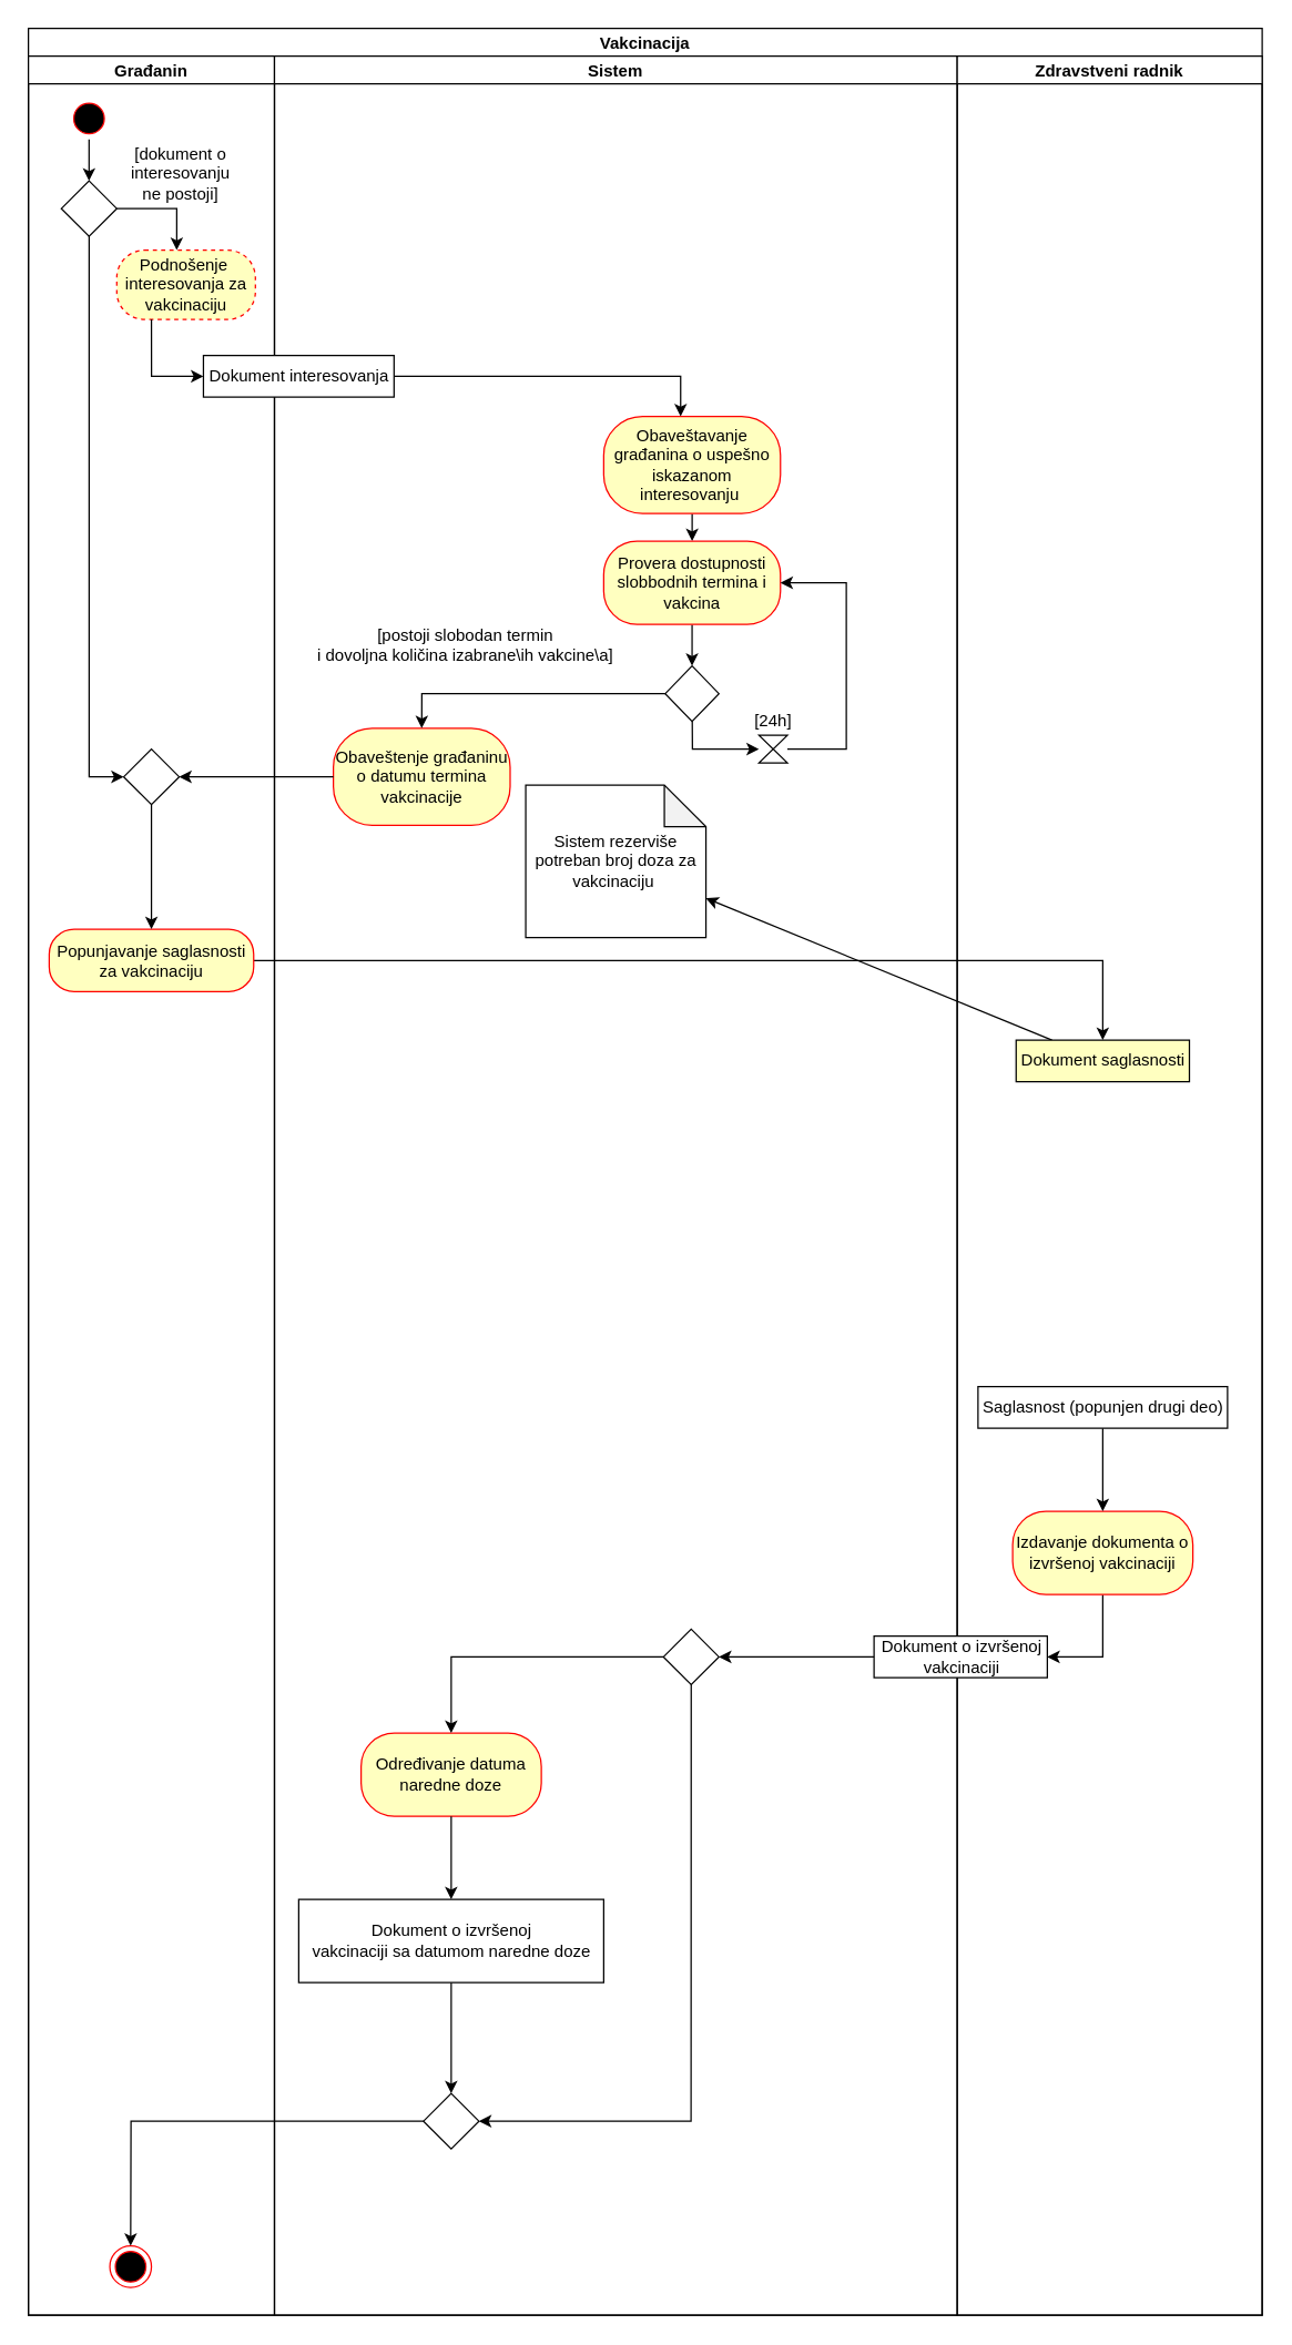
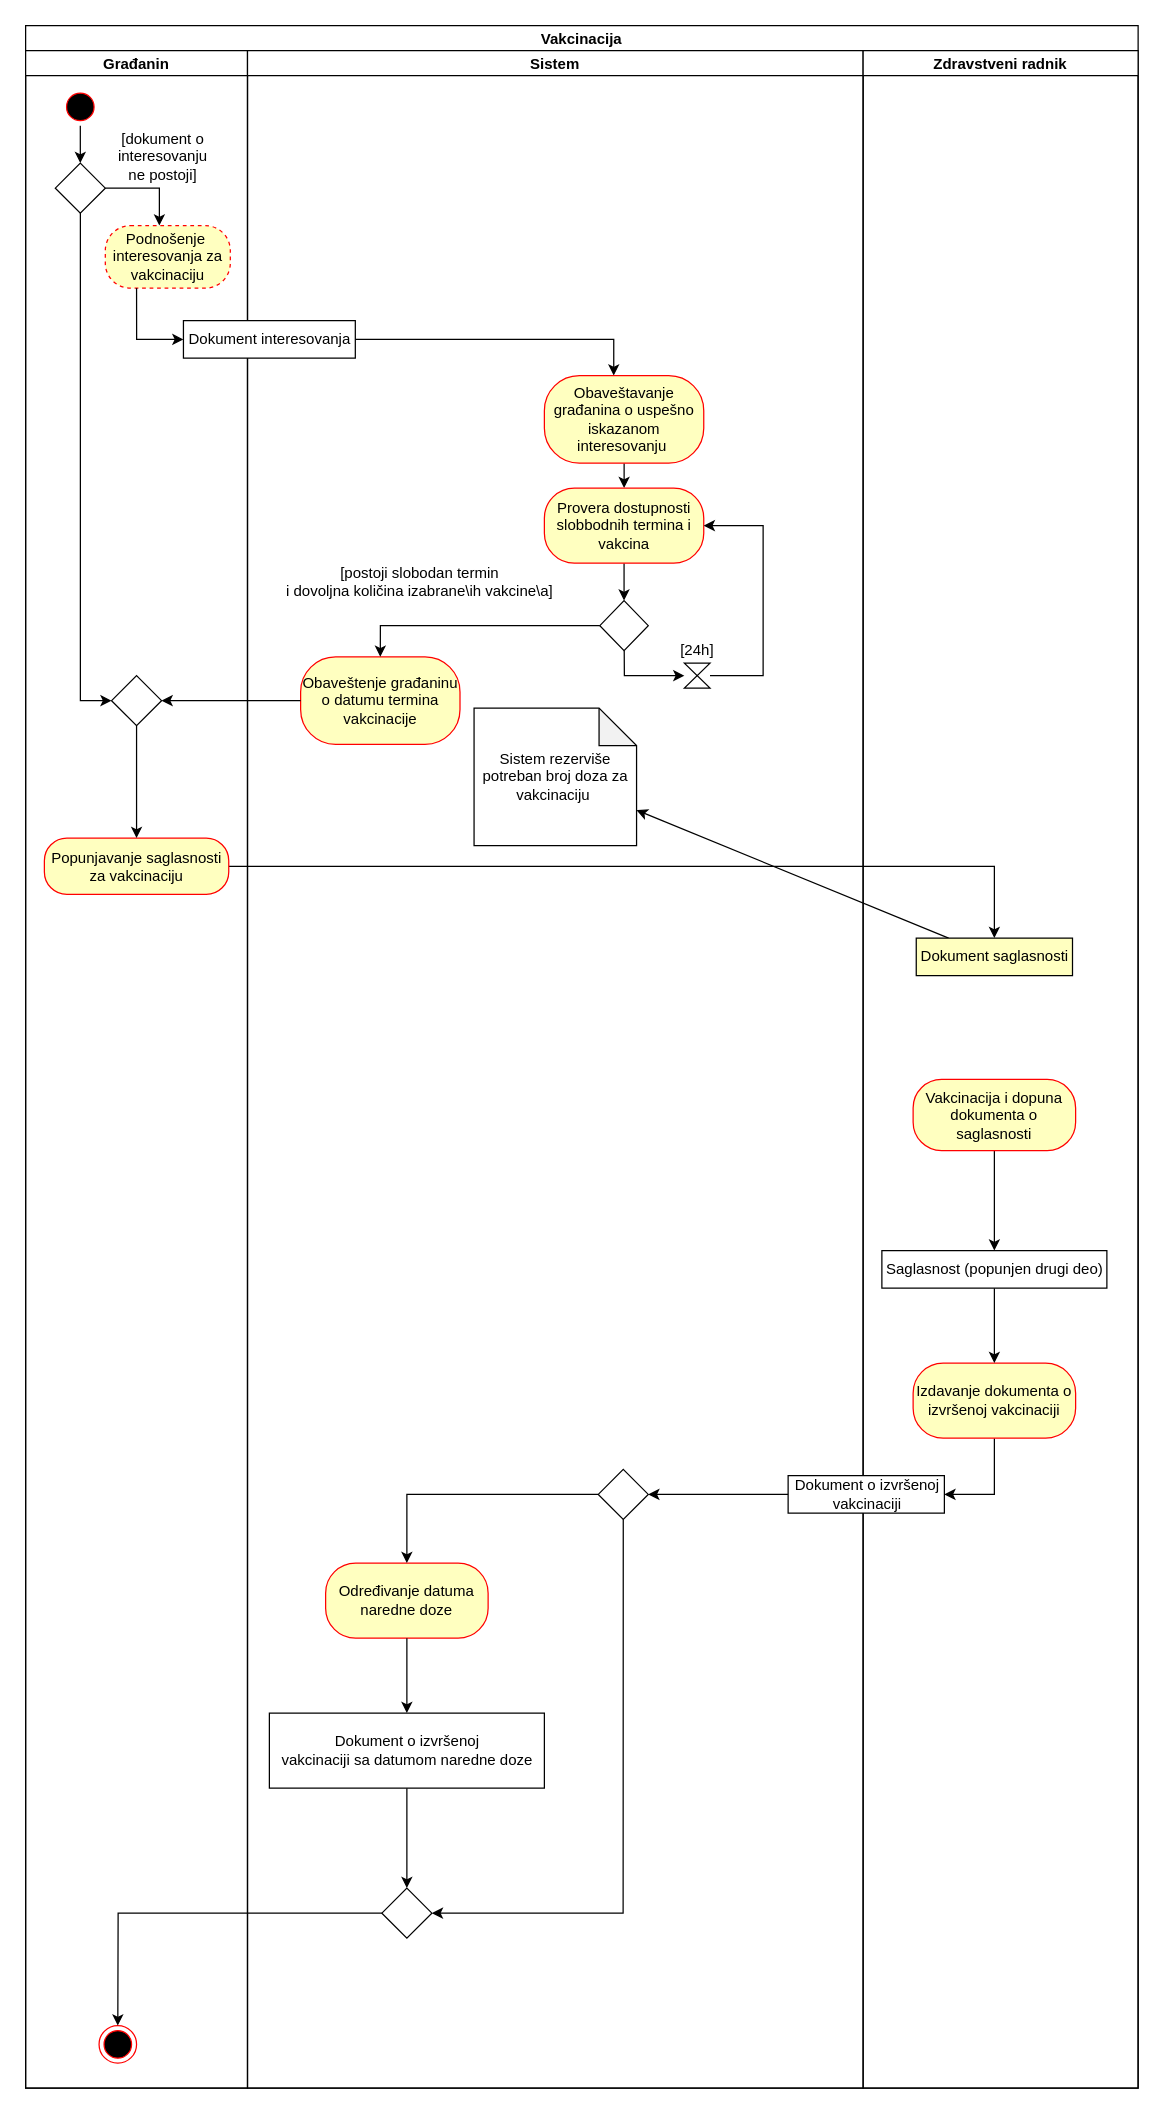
+ <mxCell id="49" value="Vakcinacija i dopuna dokumenta o saglasnosti" style="rounded=1;whiteSpace=wrap;html=1;arcSize=40;fontColor=#000000;fillColor=#ffffc0;strokeColor=#ff0000;" parent="42" vertex="1"><mxGeometry x="40" y="823" width="130" height="57" as="geometry" /></mxCell>
+ <mxCell id="48" style="edgeStyle=none;rounded=0;orthogonalLoop=1;jettySize=auto;html=1;entryX=0.5;entryY=0;entryDx=0;entryDy=0;" parent="42" source="49" target="51" edge="1"><mxGeometry relative="1" as="geometry"><mxPoint x="107.5" y="940" as="targetPoint" /></mxGeometry></mxCell>
